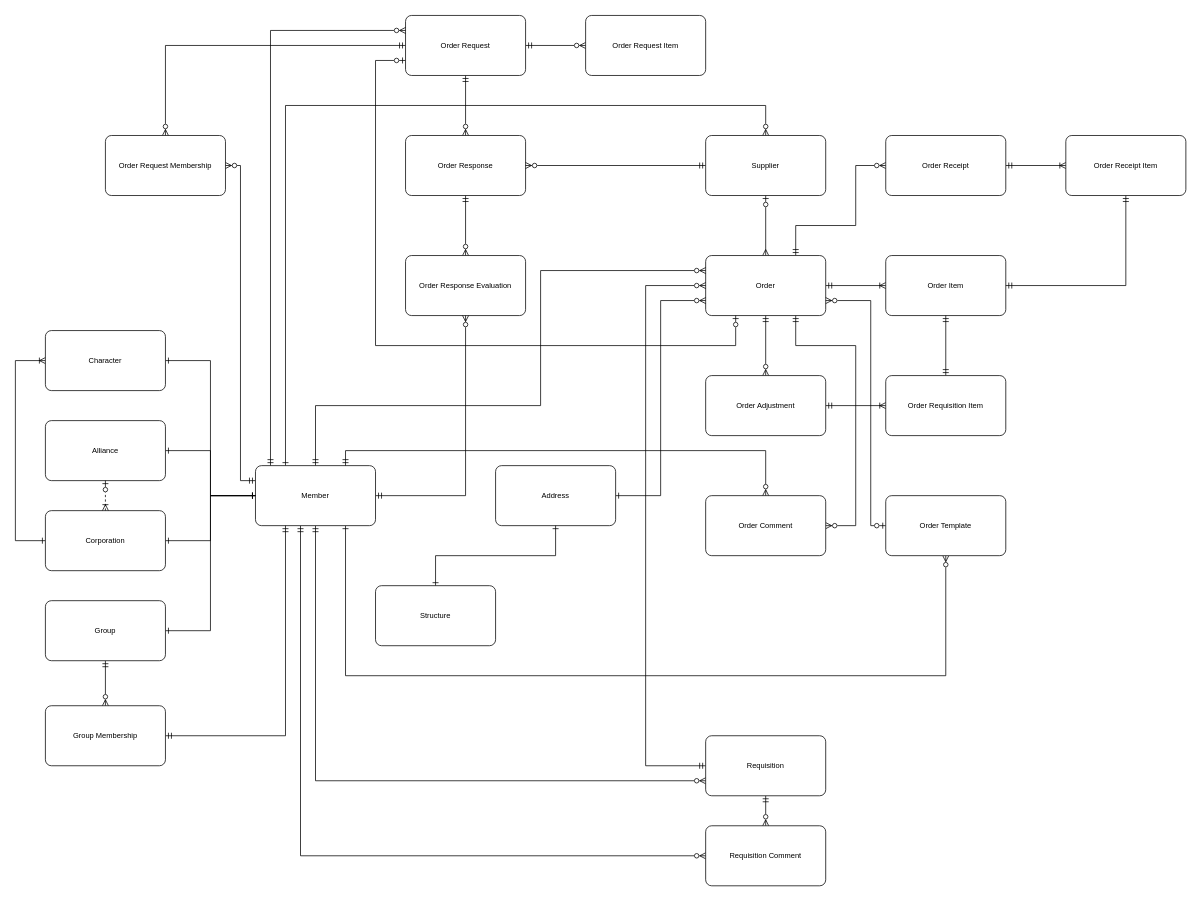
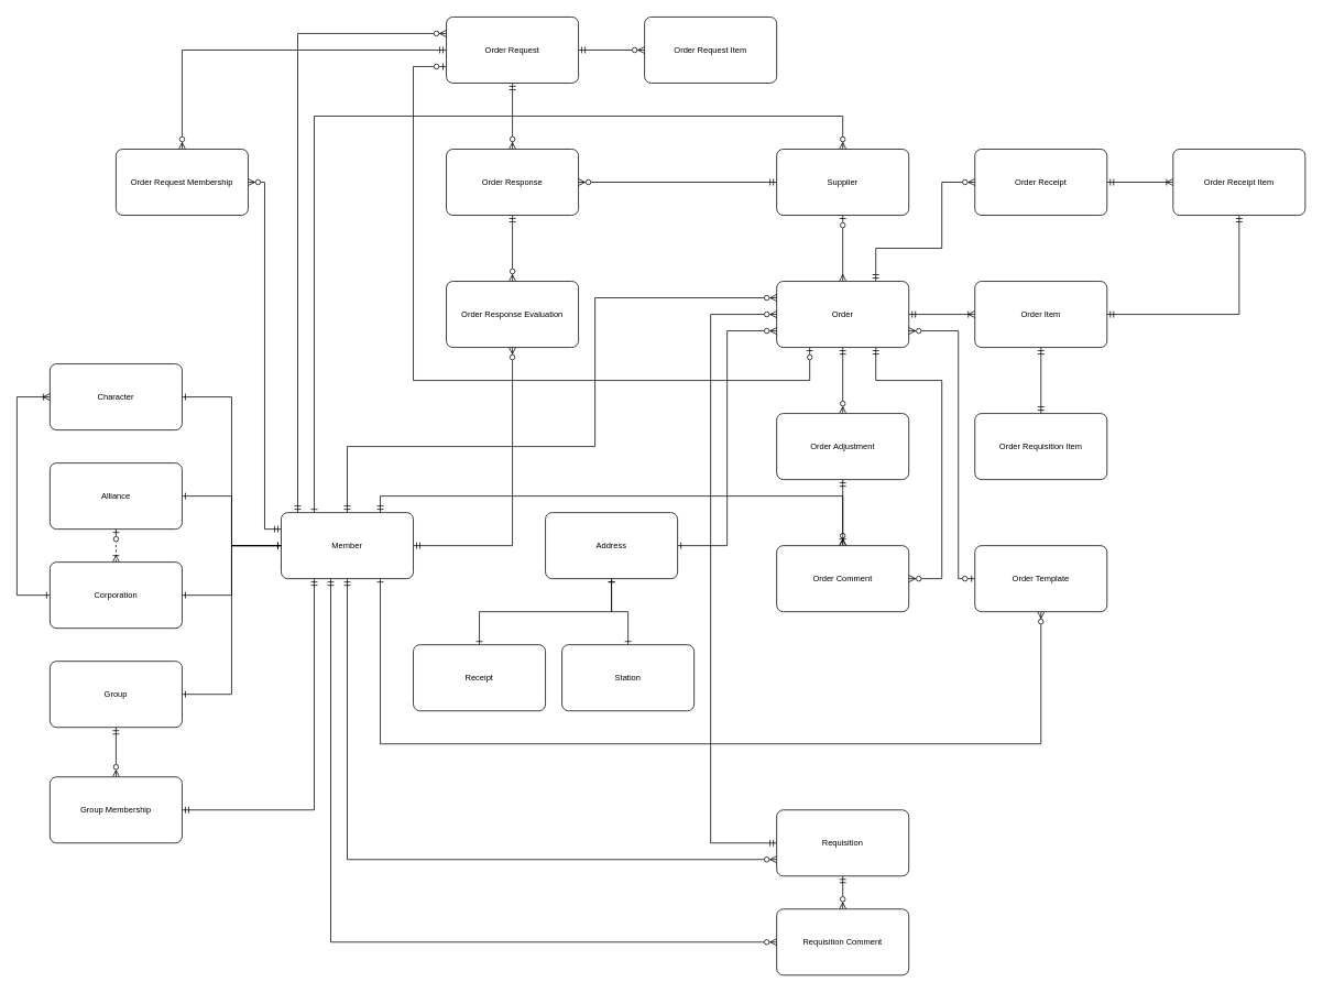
- <mxCell id="9" style="edgeStyle=orthogonalEdgeStyle;rounded=0;orthogonalLoop=1;jettySize=auto;html=1;fontSize=10;endArrow=ERoneToMany;endFill=0;startArrow=ERmandOne;startFill=0;" edge="1" parent="1" source="10" target="12"><mxGeometry relative="1" as="geometry" /></mxCell>
+ <mxCell id="9" style="edgeStyle=orthogonalEdgeStyle;rounded=0;orthogonalLoop=1;jettySize=auto;html=1;fontSize=10;endArrow=ERoneToMany;endFill=0;startArrow=ERmandOne;startFill=0;" edge="1" parent="1" source="10" target="58"><mxGeometry relative="1" as="geometry" /></mxCell>
+ <mxCell id="31" style="edgeStyle=orthogonalEdgeStyle;rounded=0;orthogonalLoop=1;jettySize=auto;html=1;entryX=0.5;entryY=1;entryDx=0;entryDy=0;fontSize=10;startArrow=ERone;startFill=0;endArrow=ERone;endFill=0;" edge="1" parent="1" source="32" target="28"><mxGeometry relative="1" as="geometry" /></mxCell>
- <mxCell id="30" value="Structure" style="rounded=1;arcSize=10;whiteSpace=wrap;html=1;align=center;fontSize=10;" vertex="1" parent="1"><mxGeometry x="500" y="780" width="160" height="80" as="geometry" /></mxCell>
+ <mxCell id="30" value="Receipt" style="rounded=1;arcSize=10;whiteSpace=wrap;html=1;align=center;fontSize=10;" vertex="1" parent="1"><mxGeometry x="500" y="780" width="160" height="80" as="geometry" /></mxCell>
+ <mxCell id="32" value="Station" style="rounded=1;arcSize=10;whiteSpace=wrap;html=1;align=center;fontSize=10;" vertex="1" parent="1"><mxGeometry x="680" y="780" width="160" height="80" as="geometry" /></mxCell>
